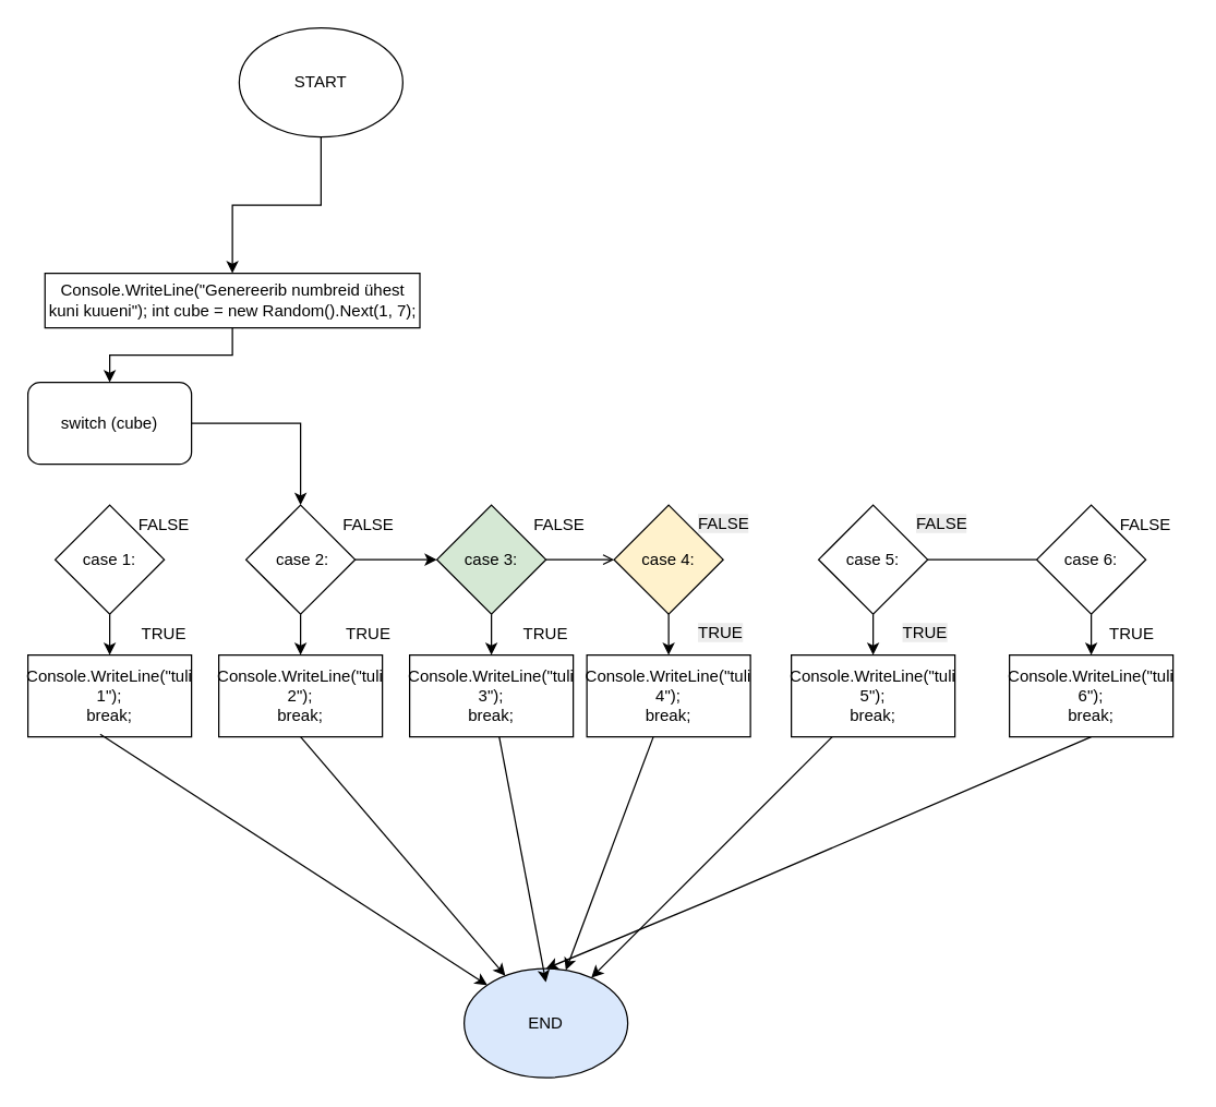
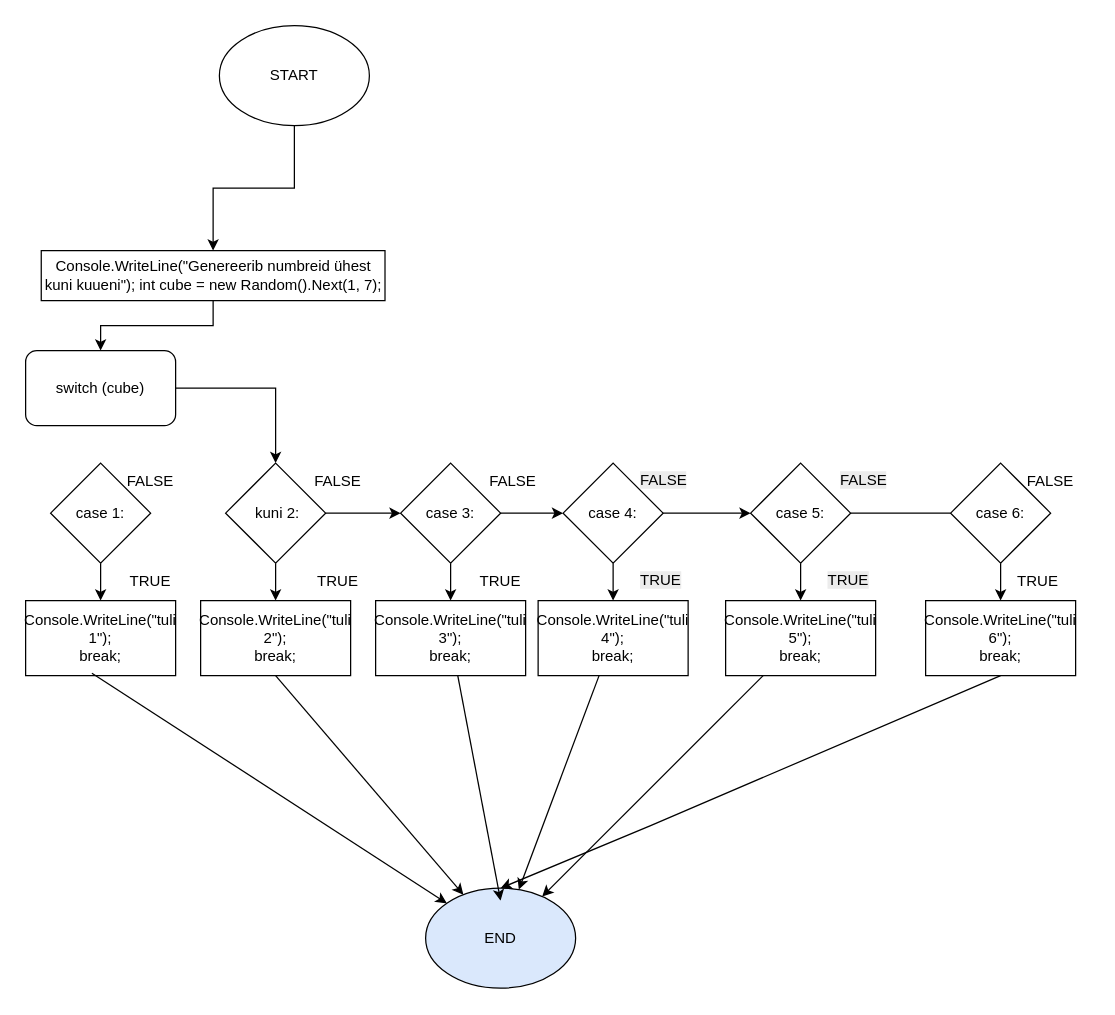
- <mxCell id="14" value="&amp;nbsp;case 2:" style="rhombus;whiteSpace=wrap;html=1;" vertex="1" parent="1"><mxGeometry x="180" y="370" width="80" height="80" as="geometry" /></mxCell>
+ <mxCell id="14" value="&amp;nbsp;kuni 2:" style="rhombus;whiteSpace=wrap;html=1;" vertex="1" parent="1"><mxGeometry x="180" y="370" width="80" height="80" as="geometry" /></mxCell>
- <mxCell id="27" value="case 3:" style="rhombus;whiteSpace=wrap;html=1;fillColor=#d5e8d4;" vertex="1" parent="1"><mxGeometry x="320" y="370" width="80" height="80" as="geometry" /></mxCell>
+ <mxCell id="27" value="case 3:" style="rhombus;whiteSpace=wrap;html=1;" vertex="1" parent="1"><mxGeometry x="320" y="370" width="80" height="80" as="geometry" /></mxCell>
- <mxCell id="25" value="" style="edgeStyle=orthogonalEdgeStyle;rounded=0;orthogonalLoop=1;jettySize=auto;html=1;endArrow=open;" edge="1" parent="1" source="27" target="19"><mxGeometry relative="1" as="geometry" /></mxCell>
+ <mxCell id="25" value="" style="edgeStyle=orthogonalEdgeStyle;rounded=0;orthogonalLoop=1;jettySize=auto;html=1;" edge="1" parent="1" source="27" target="19"><mxGeometry relative="1" as="geometry" /></mxCell>
- <mxCell id="19" value="case 4:" style="rhombus;whiteSpace=wrap;html=1;fillColor=#fff2cc;" vertex="1" parent="1"><mxGeometry x="450" y="370" width="80" height="80" as="geometry" /></mxCell>
+ <mxCell id="19" value="case 4:" style="rhombus;whiteSpace=wrap;html=1;" vertex="1" parent="1"><mxGeometry x="450" y="370" width="80" height="80" as="geometry" /></mxCell>
+ <mxCell id="17" value="" style="edgeStyle=orthogonalEdgeStyle;rounded=0;orthogonalLoop=1;jettySize=auto;html=1;" edge="1" parent="1" source="19" target="22"><mxGeometry relative="1" as="geometry" /></mxCell>
